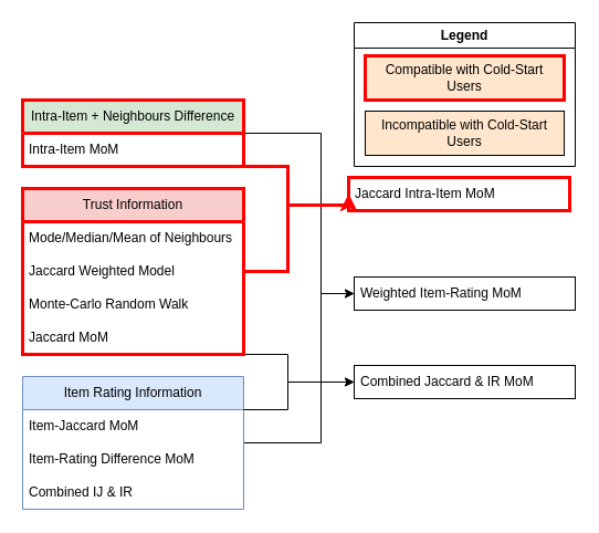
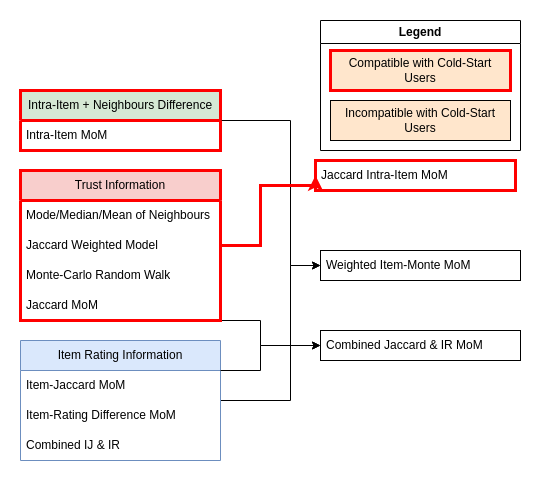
- <mxCell id="3" style="edgeStyle=orthogonalEdgeStyle;rounded=0;orthogonalLoop=1;jettySize=auto;html=1;entryX=0;entryY=0.5;entryDx=0;entryDy=0;strokeWidth=3;strokeColor=#FF0000;" edge="1" parent="1" source="4" target="18"><mxGeometry relative="1" as="geometry"><Array as="points"><mxPoint x="260" y="150" /><mxPoint x="260" y="185" /></Array></mxGeometry></mxCell>
- <mxCell id="17" value="Weighted Item-Rating MoM" style="text;strokeColor=default;fillColor=none;align=left;verticalAlign=middle;spacingLeft=4;spacingRight=4;overflow=hidden;points=[[0,0.5],[1,0.5]];portConstraint=eastwest;rotatable=0;whiteSpace=wrap;html=1;strokeWidth=1;" vertex="1" parent="1"><mxGeometry x="320" y="250" width="200" height="30" as="geometry" /></mxCell>
+ <mxCell id="17" value="Weighted Item-Monte MoM" style="text;strokeColor=default;fillColor=none;align=left;verticalAlign=middle;spacingLeft=4;spacingRight=4;overflow=hidden;points=[[0,0.5],[1,0.5]];portConstraint=eastwest;rotatable=0;whiteSpace=wrap;html=1;strokeWidth=1;" vertex="1" parent="1"><mxGeometry x="320" y="250" width="200" height="30" as="geometry" /></mxCell>
